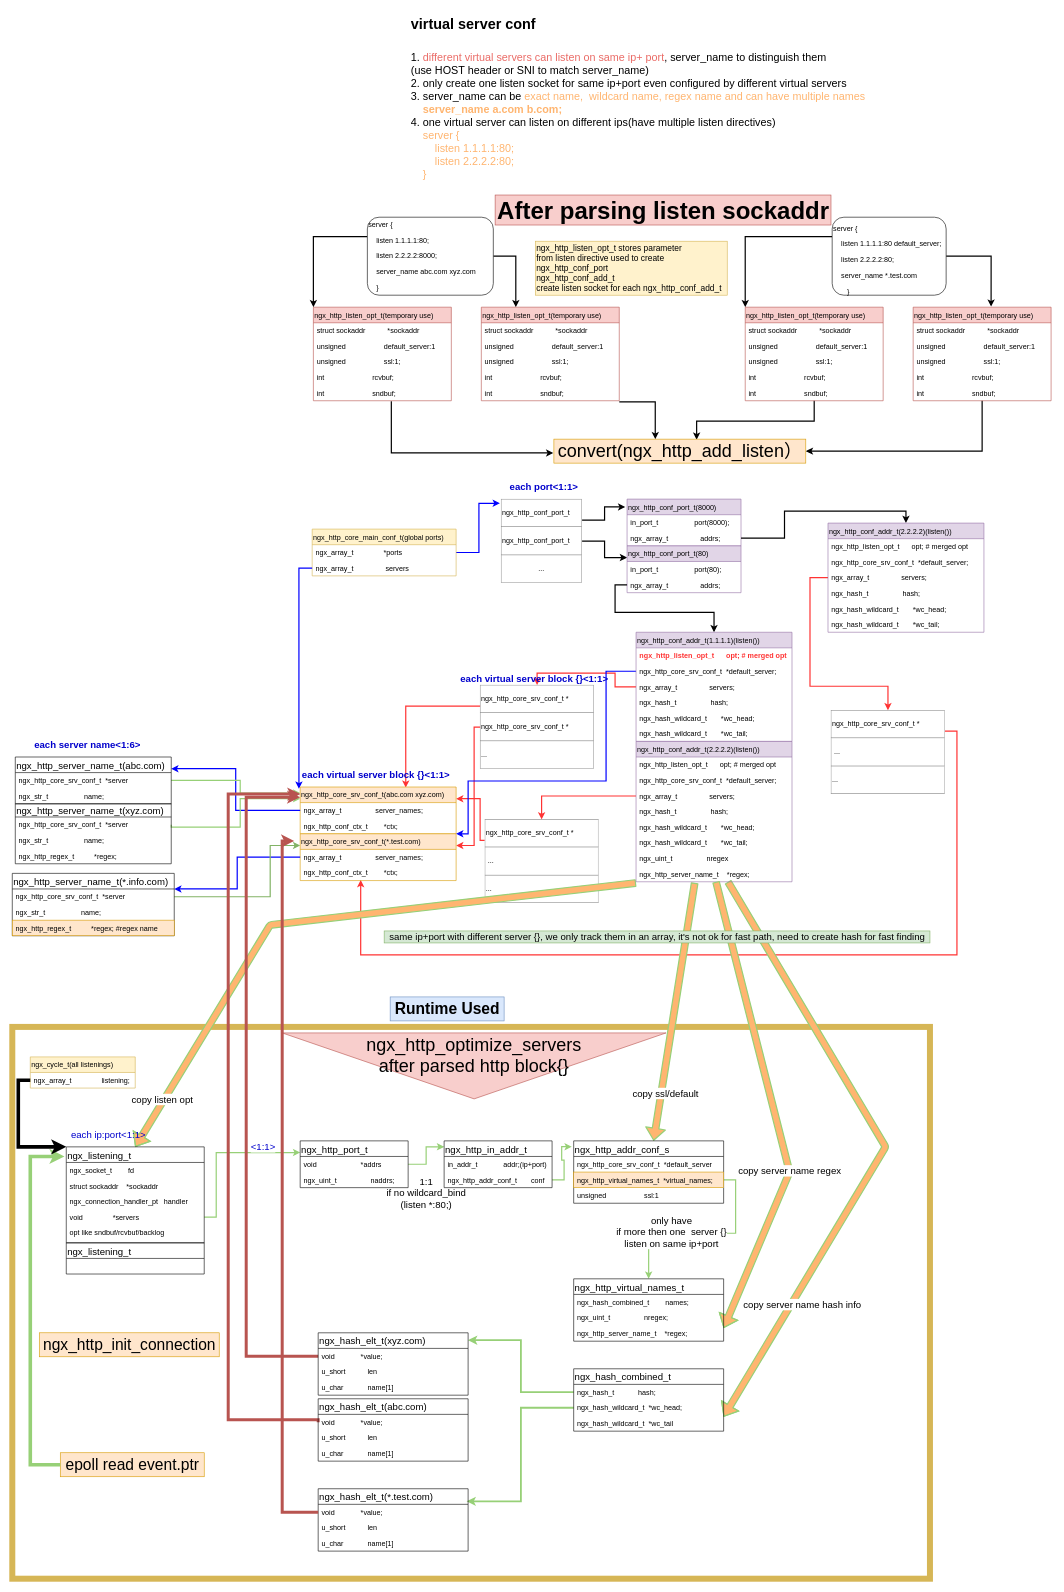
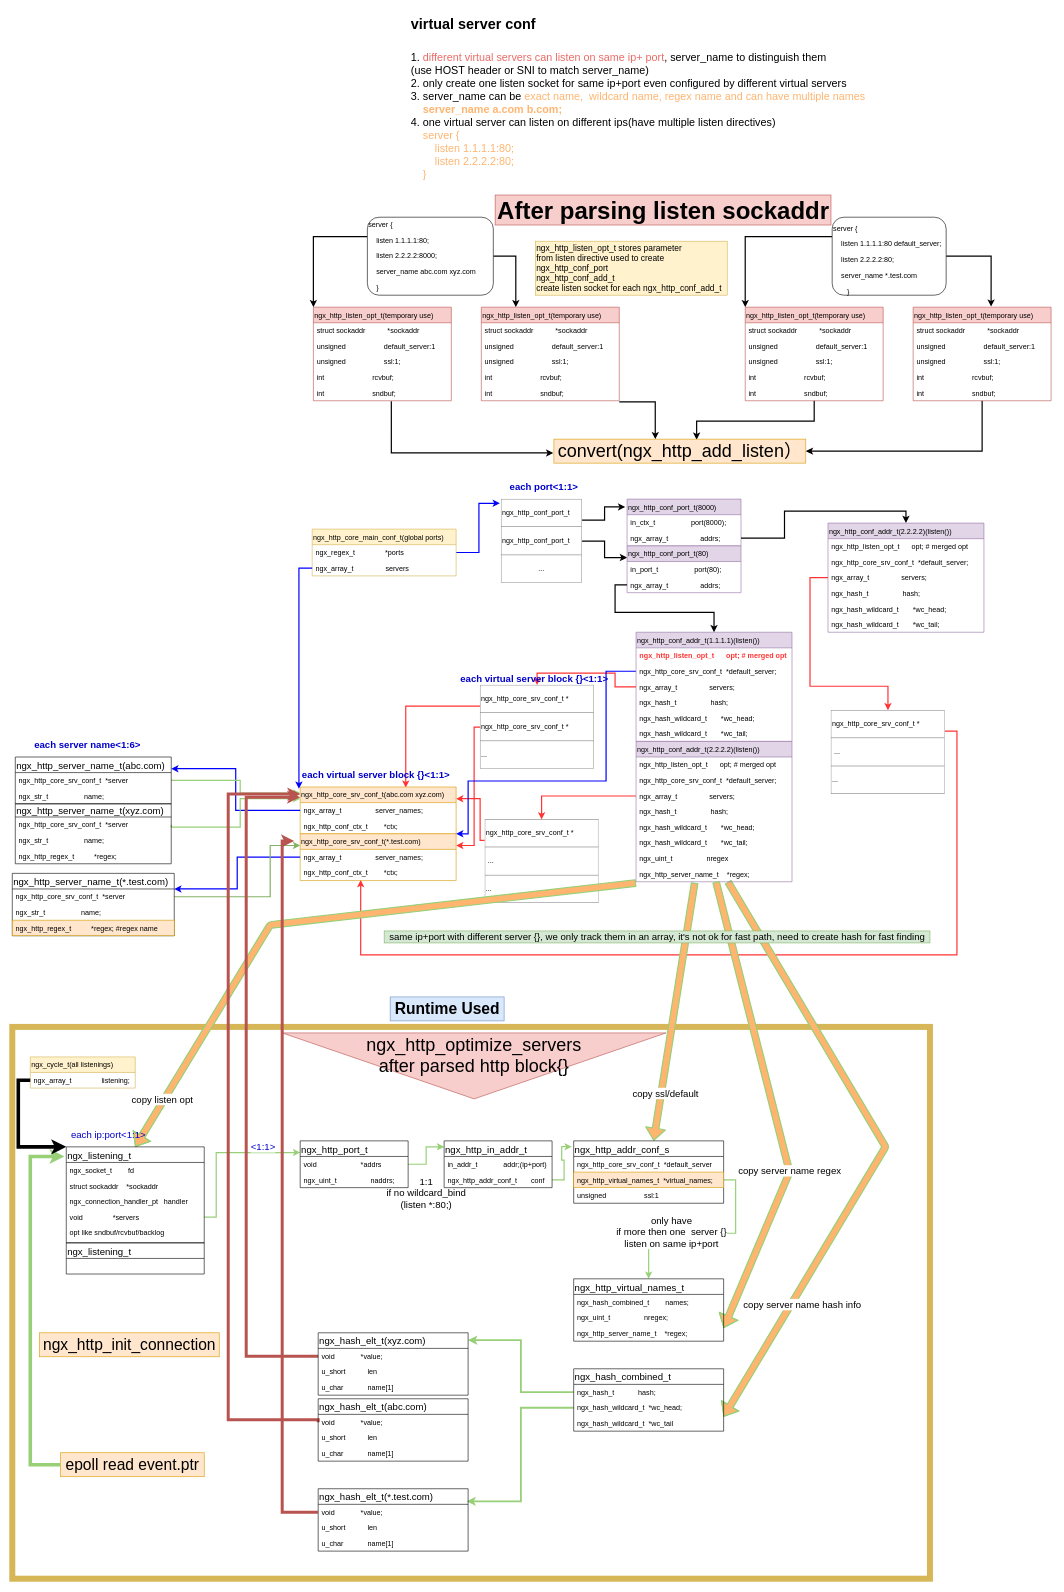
- <mxCell id="27" value="in_port_t                  port(8000);" style="text;strokeColor=none;fillColor=none;align=left;verticalAlign=top;spacingLeft=4;spacingRight=4;overflow=hidden;rotatable=0;points=[[0,0.5],[1,0.5]];portConstraint=eastwest;" parent="26" vertex="1"><mxGeometry y="26" width="190" height="26" as="geometry" /></mxCell>
+ <mxCell id="27" value="in_ctx_t                  port(8000);" style="text;strokeColor=none;fillColor=none;align=left;verticalAlign=top;spacingLeft=4;spacingRight=4;overflow=hidden;rotatable=0;points=[[0,0.5],[1,0.5]];portConstraint=eastwest;" parent="26" vertex="1"><mxGeometry y="26" width="190" height="26" as="geometry" /></mxCell>
- <mxCell id="24" value="ngx_array_t               *ports" style="text;strokeColor=none;fillColor=none;align=left;verticalAlign=top;spacingLeft=4;spacingRight=4;overflow=hidden;rotatable=0;points=[[0,0.5],[1,0.5]];portConstraint=eastwest;" parent="23" vertex="1"><mxGeometry y="26" width="240" height="26" as="geometry" /></mxCell>
+ <mxCell id="24" value="ngx_regex_t               *ports" style="text;strokeColor=none;fillColor=none;align=left;verticalAlign=top;spacingLeft=4;spacingRight=4;overflow=hidden;rotatable=0;points=[[0,0.5],[1,0.5]];portConstraint=eastwest;" parent="23" vertex="1"><mxGeometry y="26" width="240" height="26" as="geometry" /></mxCell>
- <mxCell id="160" value="ngx_http_server_name_t(*.info.com)" style="swimlane;fontStyle=0;childLayout=stackLayout;horizontal=1;startSize=26;fillColor=none;horizontalStack=0;resizeParent=1;resizeParentMax=0;resizeLast=0;collapsible=1;marginBottom=0;fontSize=16;fontColor=#000000;align=left;" parent="1" vertex="1"><mxGeometry x="20" y="1455" width="270" height="104" as="geometry" /></mxCell>
+ <mxCell id="160" value="ngx_http_server_name_t(*.test.com)" style="swimlane;fontStyle=0;childLayout=stackLayout;horizontal=1;startSize=26;fillColor=none;horizontalStack=0;resizeParent=1;resizeParentMax=0;resizeLast=0;collapsible=1;marginBottom=0;fontSize=16;fontColor=#000000;align=left;" parent="1" vertex="1"><mxGeometry x="20" y="1455" width="270" height="104" as="geometry" /></mxCell>
